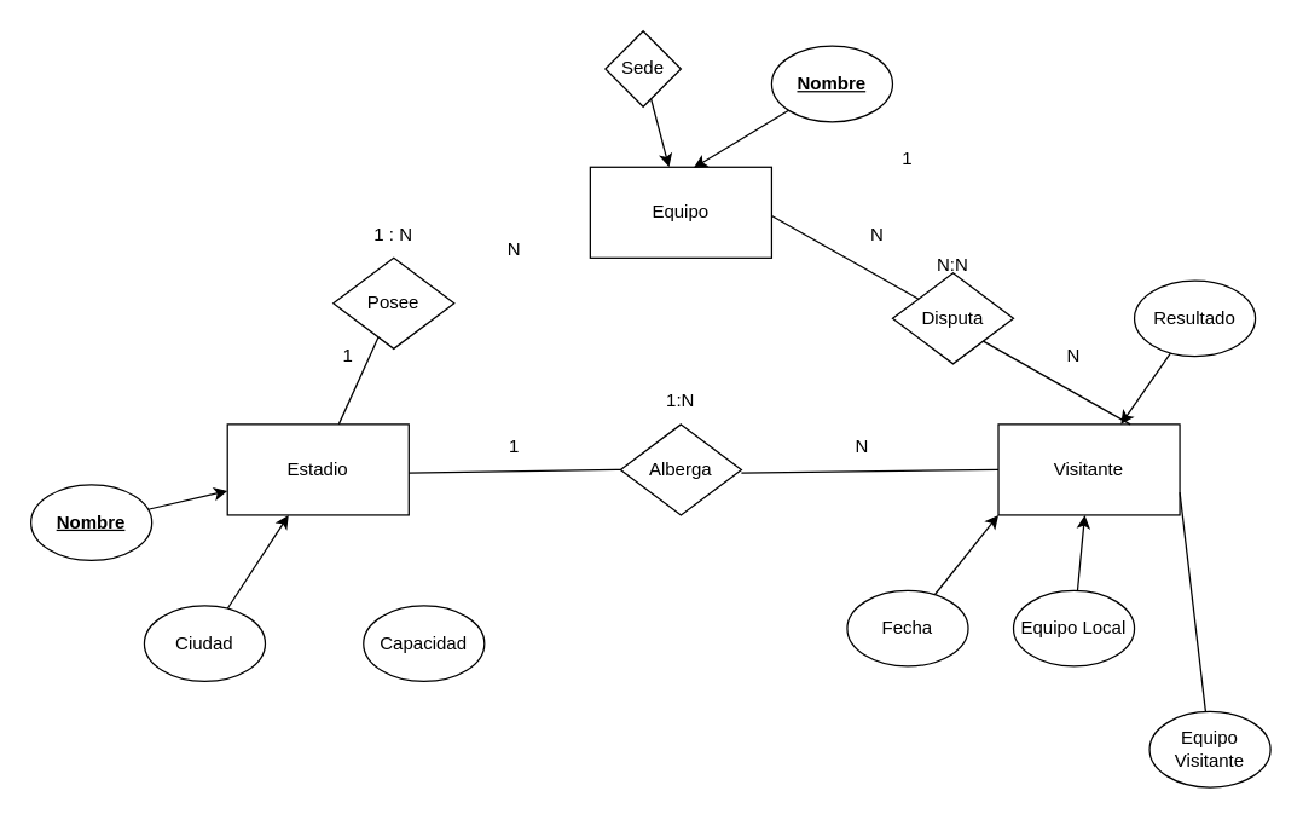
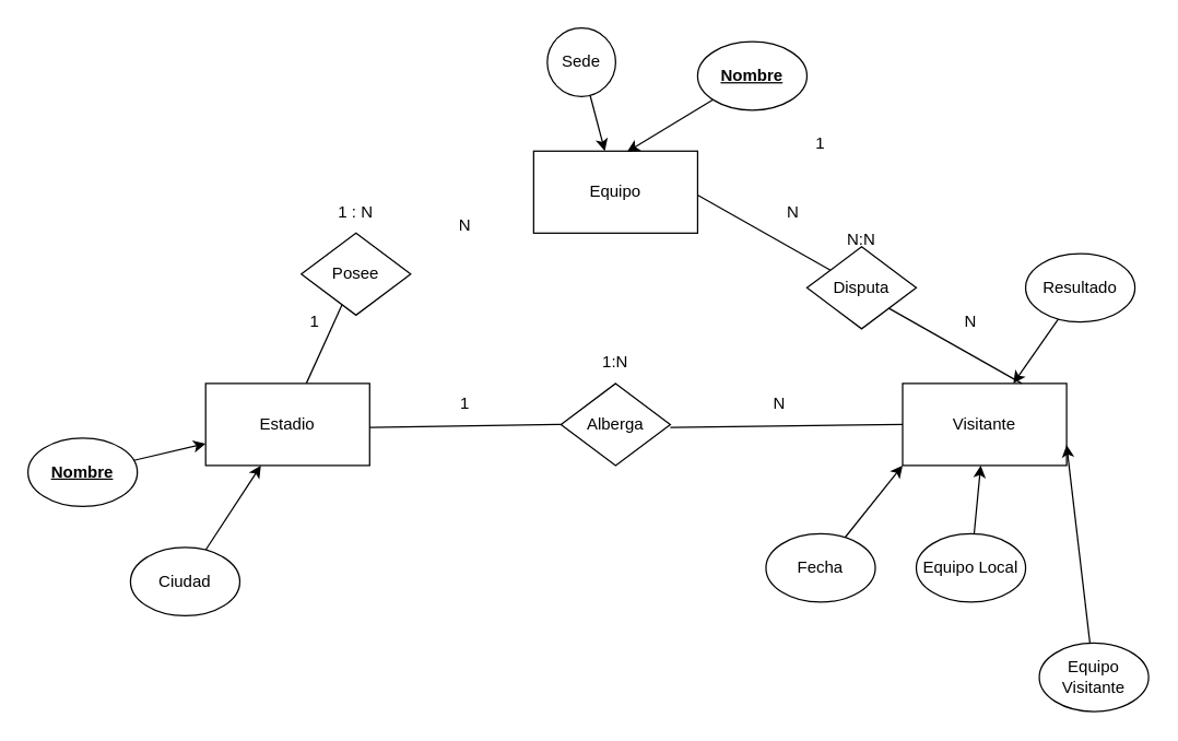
- <mxCell id="11" value="Sede" style="rhombus;whiteSpace=wrap;html=1;" parent="1" vertex="1"><mxGeometry x="400" y="20" width="50" height="50" as="geometry" /></mxCell>
+ <mxCell id="11" value="Sede" style="ellipse;whiteSpace=wrap;html=1;" parent="1" vertex="1"><mxGeometry x="400" y="20" width="50" height="50" as="geometry" /></mxCell>
- <mxCell id="21" value="" style="edgeStyle=none;html=1;endArrow=none;endFill=1;entryX=1;entryY=0.75;entryDx=0;entryDy=0;" parent="1" source="22" target="5" edge="1"><mxGeometry relative="1" as="geometry" /></mxCell>
+ <mxCell id="21" value="" style="edgeStyle=none;html=1;endArrow=classic;endFill=1;entryX=1;entryY=0.75;entryDx=0;entryDy=0;" parent="1" source="22" target="5" edge="1"><mxGeometry relative="1" as="geometry" /></mxCell>
- <mxCell id="14" value="Capacidad" style="ellipse;whiteSpace=wrap;html=1;" parent="1" vertex="1"><mxGeometry x="240" y="400" width="80" height="50" as="geometry" /></mxCell>
